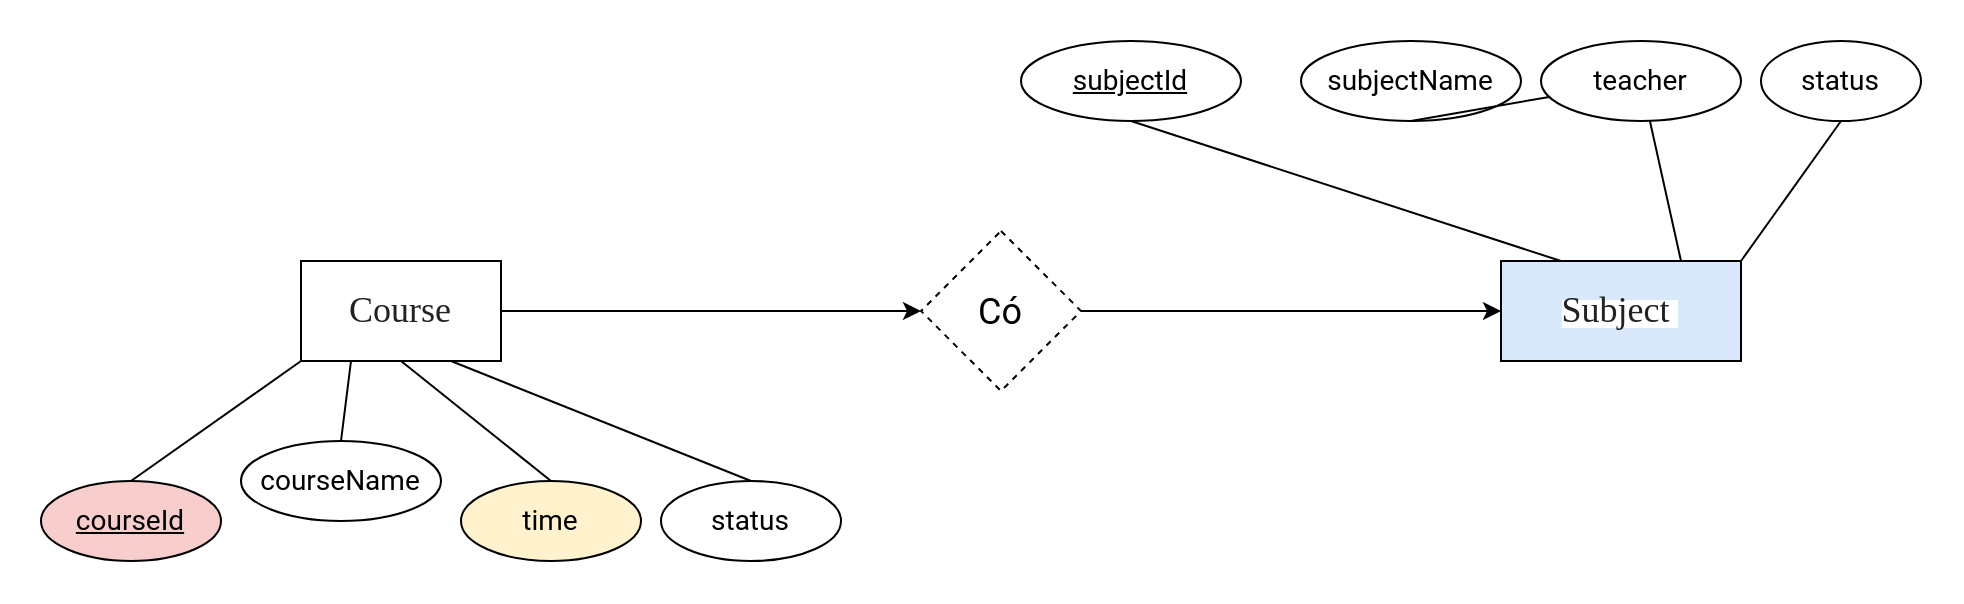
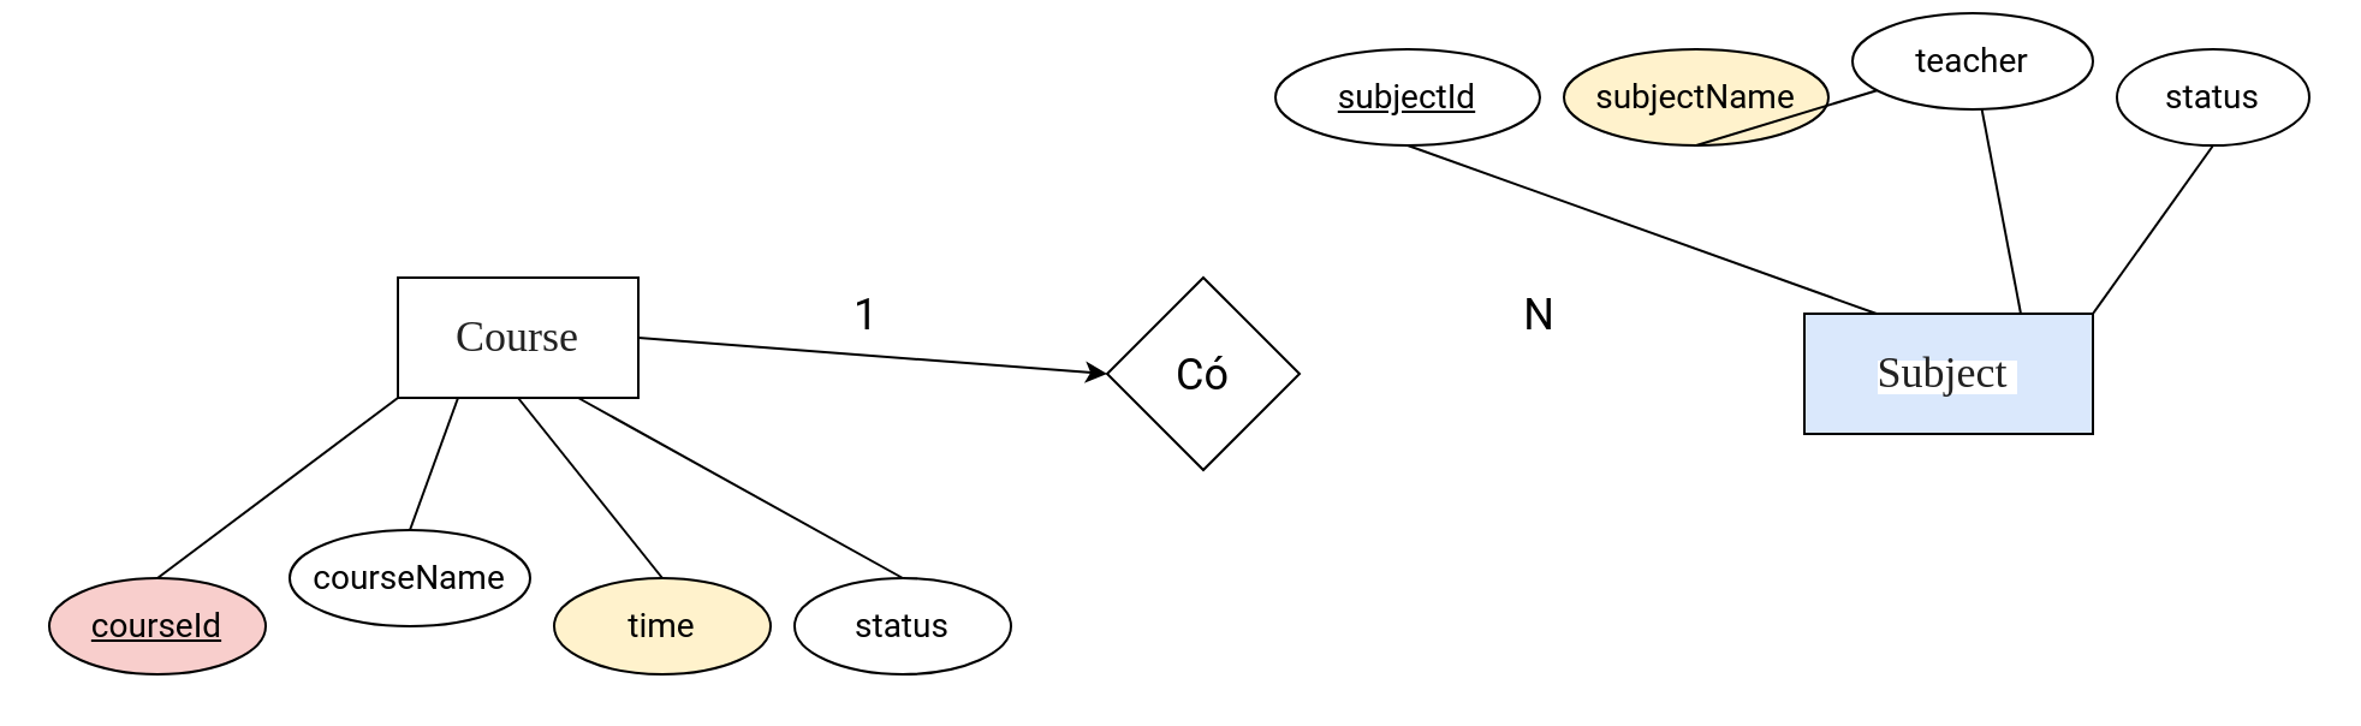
- <mxCell id="17" value="&lt;span style=&quot;font-family: Roboto;&quot;&gt;&lt;font style=&quot;font-size: 14px;&quot;&gt;&lt;u&gt;subjectId&lt;/u&gt;&lt;/font&gt;&lt;/span&gt;" style="ellipse;whiteSpace=wrap;html=1;" parent="1" vertex="1"><mxGeometry x="510" y="20" width="110" height="40" as="geometry" /></mxCell>
+ <mxCell id="17" value="&lt;span style=&quot;font-family: Roboto;&quot;&gt;&lt;font style=&quot;font-size: 14px;&quot;&gt;&lt;u&gt;subjectId&lt;/u&gt;&lt;/font&gt;&lt;/span&gt;" style="ellipse;whiteSpace=wrap;html=1;" parent="1" vertex="1"><mxGeometry x="530" y="20" width="110" height="40" as="geometry" /></mxCell>
- <mxCell id="18" value="&lt;span style=&quot;font-family: Roboto;&quot;&gt;&lt;font style=&quot;font-size: 14px;&quot;&gt;subjectName&lt;/font&gt;&lt;/span&gt;" style="ellipse;whiteSpace=wrap;html=1;" parent="1" vertex="1"><mxGeometry x="650" y="20" width="110" height="40" as="geometry" /></mxCell>
+ <mxCell id="18" value="&lt;span style=&quot;font-family: Roboto;&quot;&gt;&lt;font style=&quot;font-size: 14px;&quot;&gt;subjectName&lt;/font&gt;&lt;/span&gt;" style="ellipse;whiteSpace=wrap;html=1;fillColor=#fff2cc;" parent="1" vertex="1"><mxGeometry x="650" y="20" width="110" height="40" as="geometry" /></mxCell>
- <mxCell id="23" value="&lt;font face=&quot;Roboto&quot;&gt;&lt;span style=&quot;font-size: 14px;&quot;&gt;teacher&lt;/span&gt;&lt;/font&gt;" style="ellipse;whiteSpace=wrap;html=1;" parent="1" vertex="1"><mxGeometry x="770" y="20" width="100" height="40" as="geometry" /></mxCell>
+ <mxCell id="23" value="&lt;font face=&quot;Roboto&quot;&gt;&lt;span style=&quot;font-size: 14px;&quot;&gt;teacher&lt;/span&gt;&lt;/font&gt;" style="ellipse;whiteSpace=wrap;html=1;" parent="1" vertex="1"><mxGeometry x="770" y="5" width="100" height="40" as="geometry" /></mxCell>
+ <mxCell id="7" value="&lt;font style=&quot;font-size: 18px;&quot; face=&quot;Roboto&quot;&gt;1&lt;/font&gt;" style="text;html=1;align=center;verticalAlign=middle;whiteSpace=wrap;rounded=0;" parent="1" vertex="1"><mxGeometry x="330" y="115" width="60" height="30" as="geometry" /></mxCell>
+ <mxCell id="8" value="&lt;font style=&quot;font-size: 18px;&quot; face=&quot;Roboto&quot;&gt;N&lt;/font&gt;" style="text;html=1;align=center;verticalAlign=middle;whiteSpace=wrap;rounded=0;" parent="1" vertex="1"><mxGeometry x="610" y="115" width="60" height="30" as="geometry" /></mxCell>
- <mxCell id="2" value="&lt;span style=&quot;color: rgb(34, 34, 34); font-family: &amp;quot;Roboto Flex&amp;quot;; text-align: left; background-color: rgb(255, 255, 255);&quot;&gt;&lt;font style=&quot;font-size: 18px;&quot;&gt;Course&lt;/font&gt;&lt;/span&gt;" style="rounded=0;whiteSpace=wrap;html=1;" parent="1" vertex="1"><mxGeometry x="150" y="130" width="100" height="50" as="geometry" /></mxCell>
+ <mxCell id="2" value="&lt;span style=&quot;color: rgb(34, 34, 34); font-family: &amp;quot;Roboto Flex&amp;quot;; text-align: left; background-color: rgb(255, 255, 255);&quot;&gt;&lt;font style=&quot;font-size: 18px;&quot;&gt;Course&lt;/font&gt;&lt;/span&gt;" style="rounded=0;whiteSpace=wrap;html=1;" parent="1" vertex="1"><mxGeometry x="165" y="115" width="100" height="50" as="geometry" /></mxCell>
- <mxCell id="4" value="&lt;font style=&quot;font-size: 18px;&quot; face=&quot;Roboto&quot;&gt;Có&lt;/font&gt;" style="rhombus;whiteSpace=wrap;html=1;dashed=1;" parent="1" vertex="1"><mxGeometry x="460" y="115" width="80" height="80" as="geometry" /></mxCell>
+ <mxCell id="4" value="&lt;font style=&quot;font-size: 18px;&quot; face=&quot;Roboto&quot;&gt;Có&lt;/font&gt;" style="rhombus;whiteSpace=wrap;html=1;" parent="1" vertex="1"><mxGeometry x="460" y="115" width="80" height="80" as="geometry" /></mxCell>
- <mxCell id="6" value="" style="endArrow=classic;html=1;rounded=0;exitX=1;exitY=0.5;exitDx=0;exitDy=0;entryX=0;entryY=0.5;entryDx=0;entryDy=0;" parent="1" source="4" target="3" edge="1"><mxGeometry width="50" height="50" relative="1" as="geometry"><mxPoint x="790" y="230" as="sourcePoint" /><mxPoint x="560" y="100" as="targetPoint" /><Array as="points" /></mxGeometry></mxCell>
